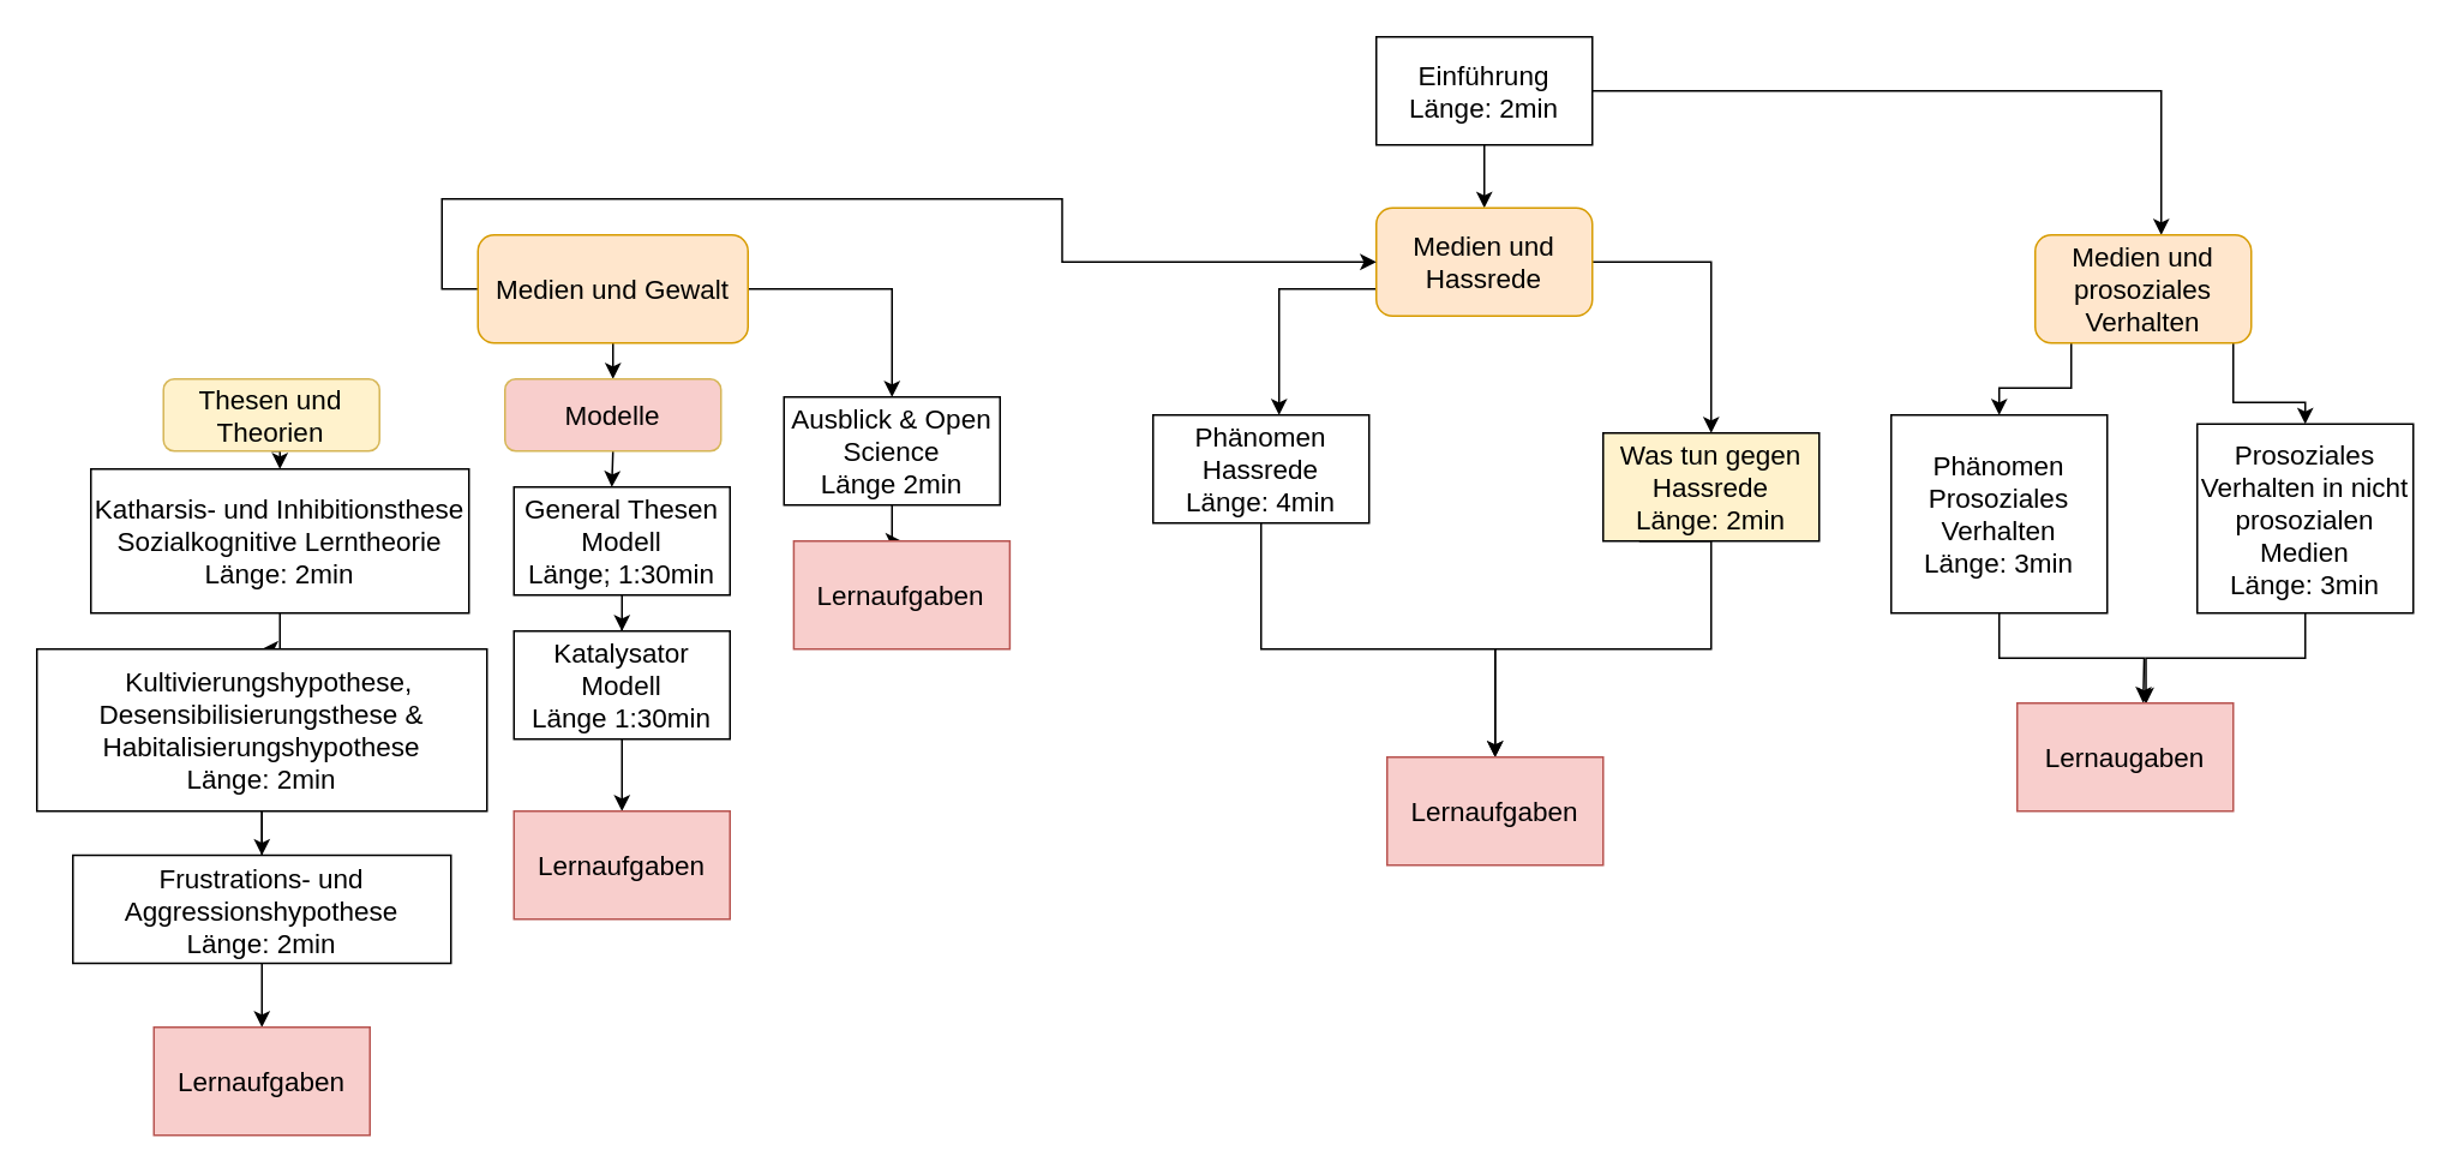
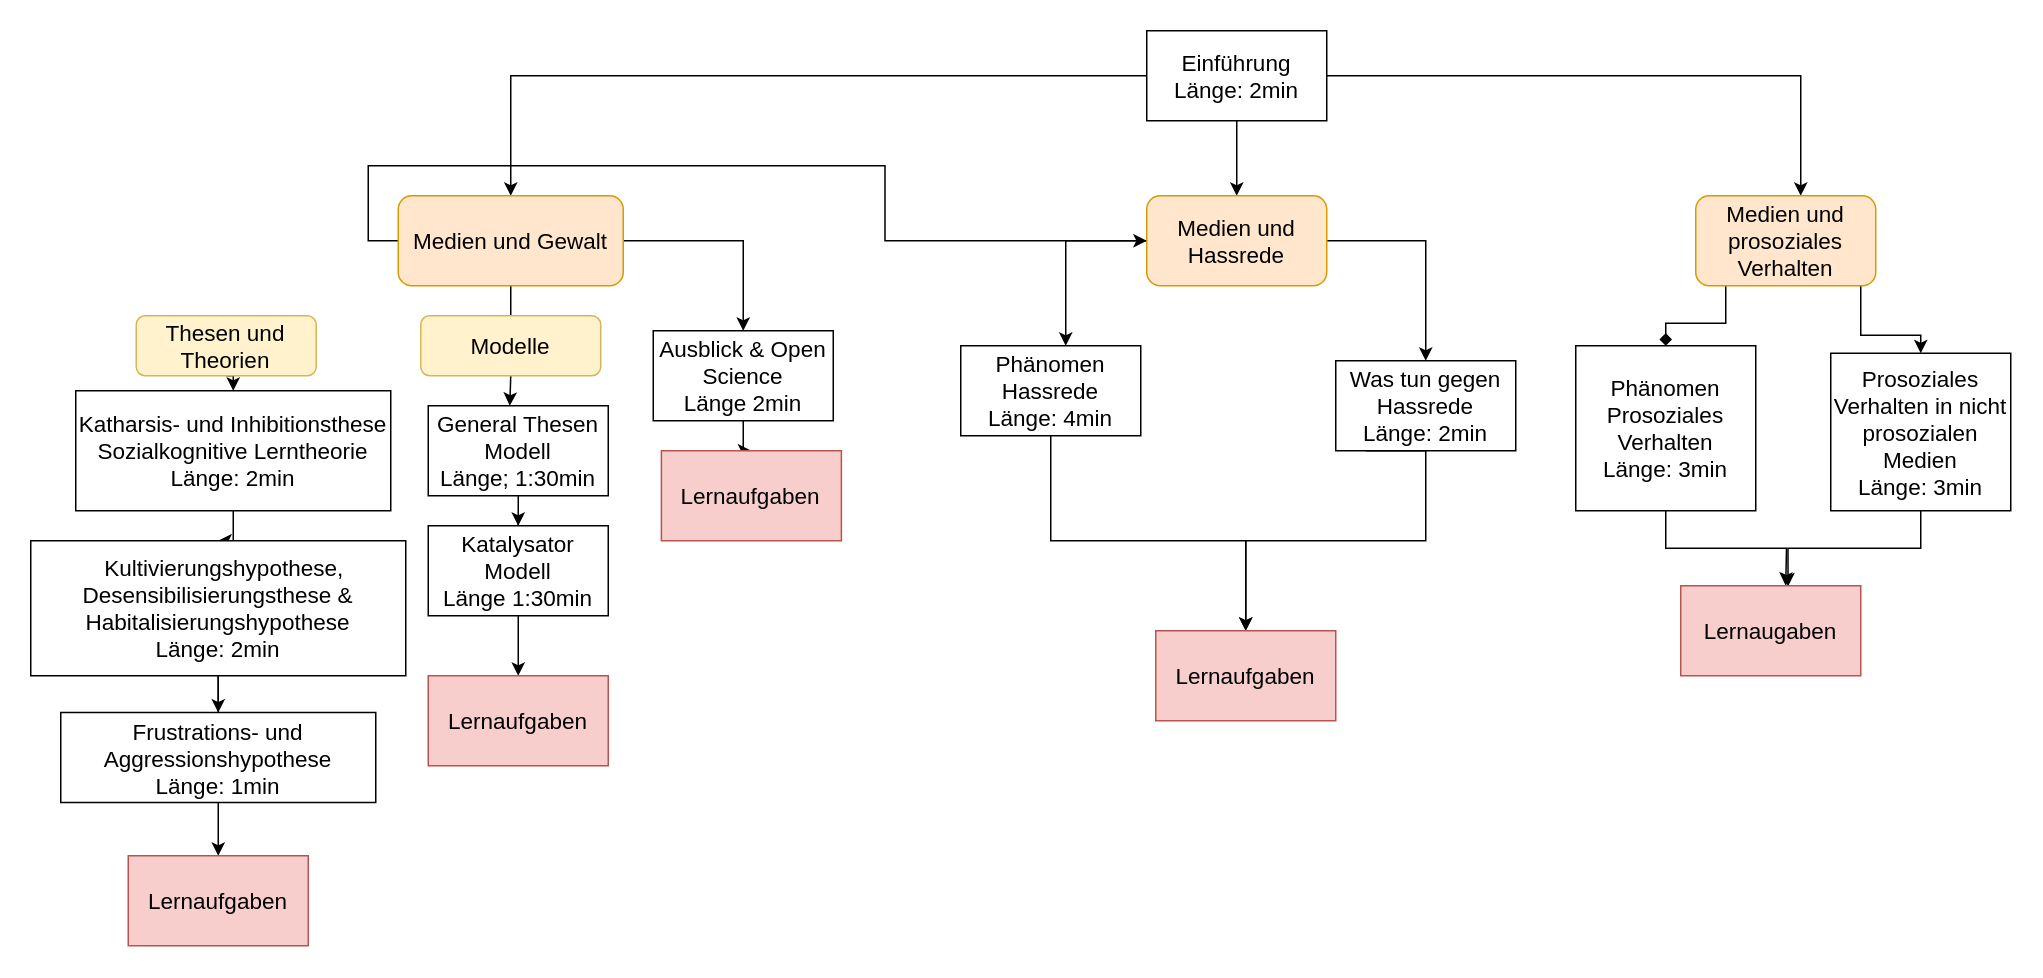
+ <mxCell id="3" style="edgeStyle=orthogonalEdgeStyle;rounded=0;orthogonalLoop=1;jettySize=auto;html=1;fontSize=15;entryX=0.5;entryY=0;entryDx=0;entryDy=0;" edge="1" parent="1" source="5" target="15"><mxGeometry relative="1" as="geometry"><mxPoint x="670" y="130" as="targetPoint" /></mxGeometry></mxCell>
- <mxCell id="8" value="Medien und Hassrede" style="rounded=1;whiteSpace=wrap;html=1;fontSize=15;fillColor=#ffe6cc;strokeColor=#d79b00;" vertex="1" parent="1"><mxGeometry x="764" y="115" width="120" height="60" as="geometry" /></mxCell>
+ <mxCell id="8" value="Medien und Hassrede" style="rounded=1;whiteSpace=wrap;html=1;fontSize=15;fillColor=#ffe6cc;strokeColor=#d79b00;" vertex="1" parent="1"><mxGeometry x="764" y="130" width="120" height="60" as="geometry" /></mxCell>
- <mxCell id="14" style="edgeStyle=orthogonalEdgeStyle;rounded=0;orthogonalLoop=1;jettySize=auto;html=1;exitX=0.5;exitY=1;exitDx=0;exitDy=0;entryX=0.5;entryY=0;entryDx=0;entryDy=0;fontSize=15;" edge="1" parent="1" source="15" target="31"><mxGeometry relative="1" as="geometry" /></mxCell>
+ <mxCell id="14" style="edgeStyle=orthogonalEdgeStyle;rounded=0;orthogonalLoop=1;jettySize=auto;html=1;exitX=0.5;exitY=1;exitDx=0;exitDy=0;entryX=0.5;entryY=0;entryDx=0;entryDy=0;fontSize=15;endArrow=none;" edge="1" parent="1" source="15" target="31"><mxGeometry relative="1" as="geometry" /></mxCell>
- <mxCell id="9" style="edgeStyle=orthogonalEdgeStyle;rounded=0;orthogonalLoop=1;jettySize=auto;html=1;fontSize=15;" edge="1" parent="1" source="11" target="40"><mxGeometry relative="1" as="geometry"><mxPoint x="1090" y="240" as="targetPoint" /><Array as="points"><mxPoint x="1150" y="215" /><mxPoint x="1110" y="215" /></Array></mxGeometry></mxCell>
+ <mxCell id="9" style="edgeStyle=orthogonalEdgeStyle;rounded=0;orthogonalLoop=1;jettySize=auto;html=1;fontSize=15;endArrow=diamond;" edge="1" parent="1" source="11" target="40"><mxGeometry relative="1" as="geometry"><mxPoint x="1090" y="240" as="targetPoint" /><Array as="points"><mxPoint x="1150" y="215" /><mxPoint x="1110" y="215" /></Array></mxGeometry></mxCell>
- <mxCell id="31" value="Modelle" style="rounded=1;whiteSpace=wrap;html=1;fontSize=15;fillColor=#f8cecc;strokeColor=#d6b656;" vertex="1" parent="1"><mxGeometry x="280" y="210" width="120" height="40" as="geometry" /></mxCell>
+ <mxCell id="31" value="Modelle" style="rounded=1;whiteSpace=wrap;html=1;fontSize=15;fillColor=#fff2cc;strokeColor=#d6b656;" vertex="1" parent="1"><mxGeometry x="280" y="210" width="120" height="40" as="geometry" /></mxCell>
- <mxCell id="43" value="Was tun gegen Hassrede&lt;br&gt;Länge: 2min" style="rounded=0;whiteSpace=wrap;html=1;fontSize=15;fillColor=#fff2cc;" vertex="1" parent="1"><mxGeometry x="890" y="240" width="120" height="60" as="geometry" /></mxCell>
+ <mxCell id="43" value="Was tun gegen Hassrede&lt;br&gt;Länge: 2min" style="rounded=0;whiteSpace=wrap;html=1;fontSize=15;" vertex="1" parent="1"><mxGeometry x="890" y="240" width="120" height="60" as="geometry" /></mxCell>
- <mxCell id="21" value="Frustrations- und Aggressionshypothese&lt;br&gt;Länge: 2min" style="rounded=0;whiteSpace=wrap;html=1;fontSize=15;" vertex="1" parent="1"><mxGeometry x="40" y="474.5" width="210" height="60" as="geometry" /></mxCell>
+ <mxCell id="21" value="Frustrations- und Aggressionshypothese&lt;br&gt;Länge: 1min" style="rounded=0;whiteSpace=wrap;html=1;fontSize=15;" vertex="1" parent="1"><mxGeometry x="40" y="474.5" width="210" height="60" as="geometry" /></mxCell>
